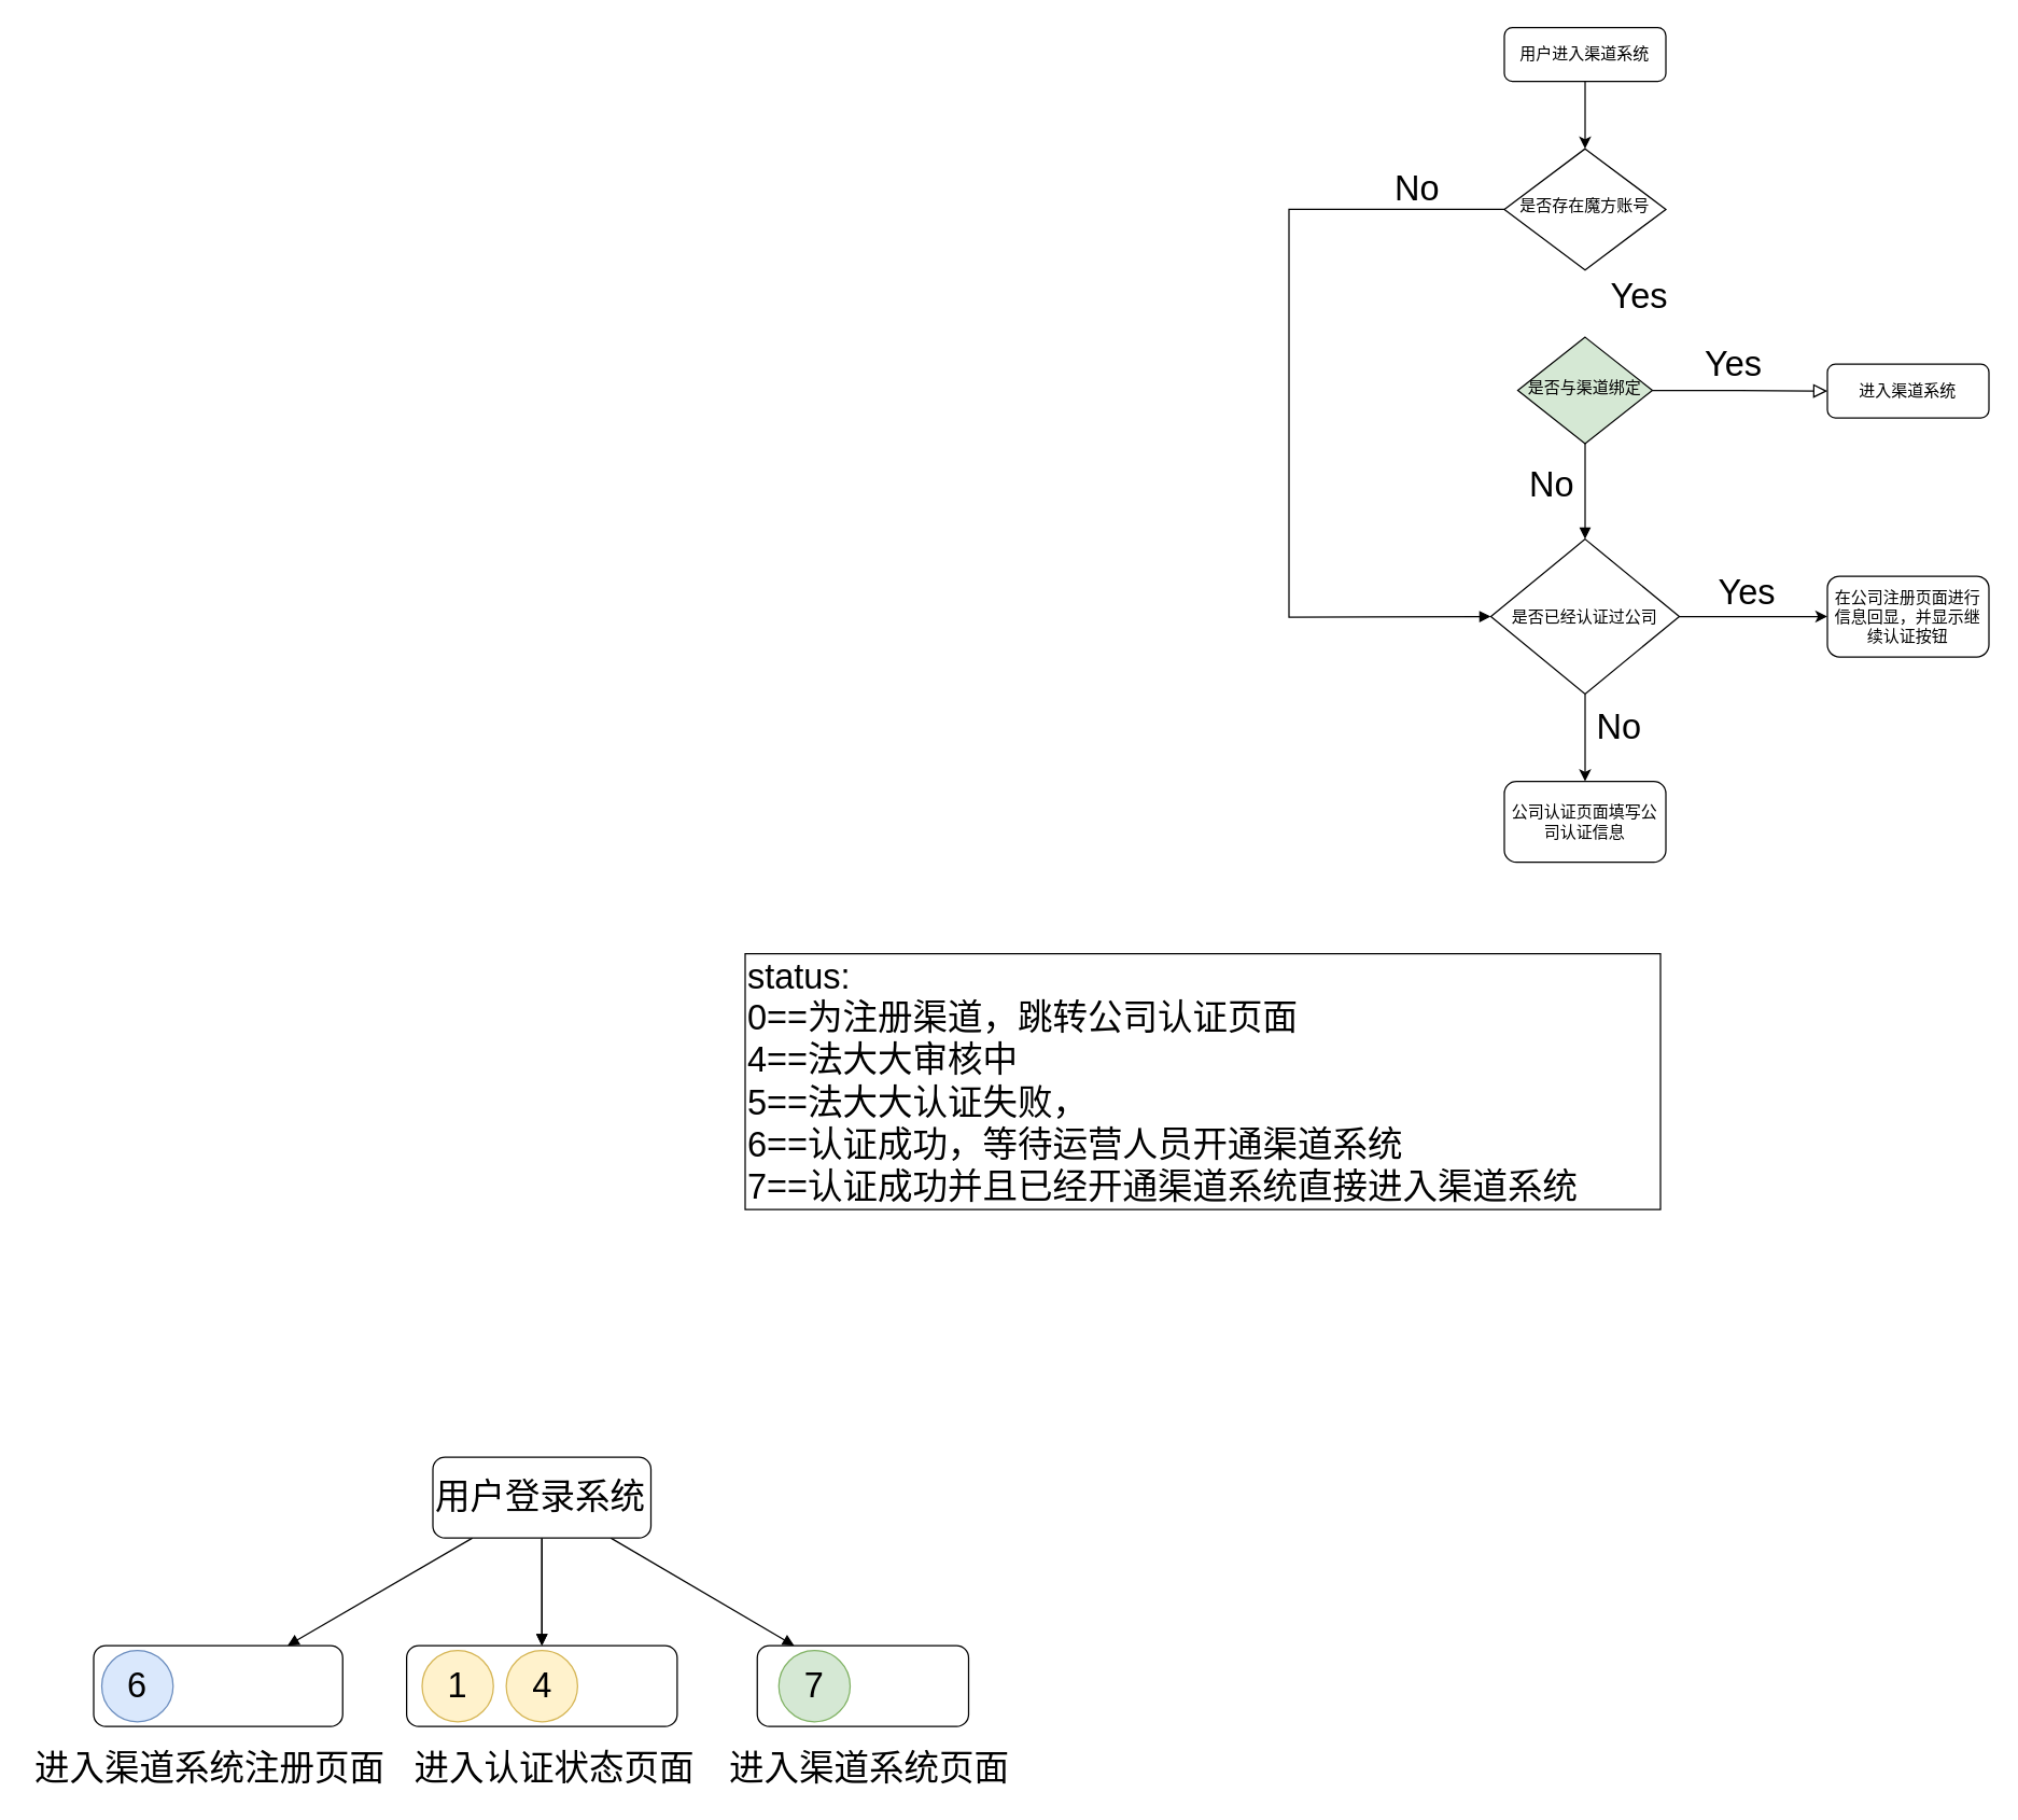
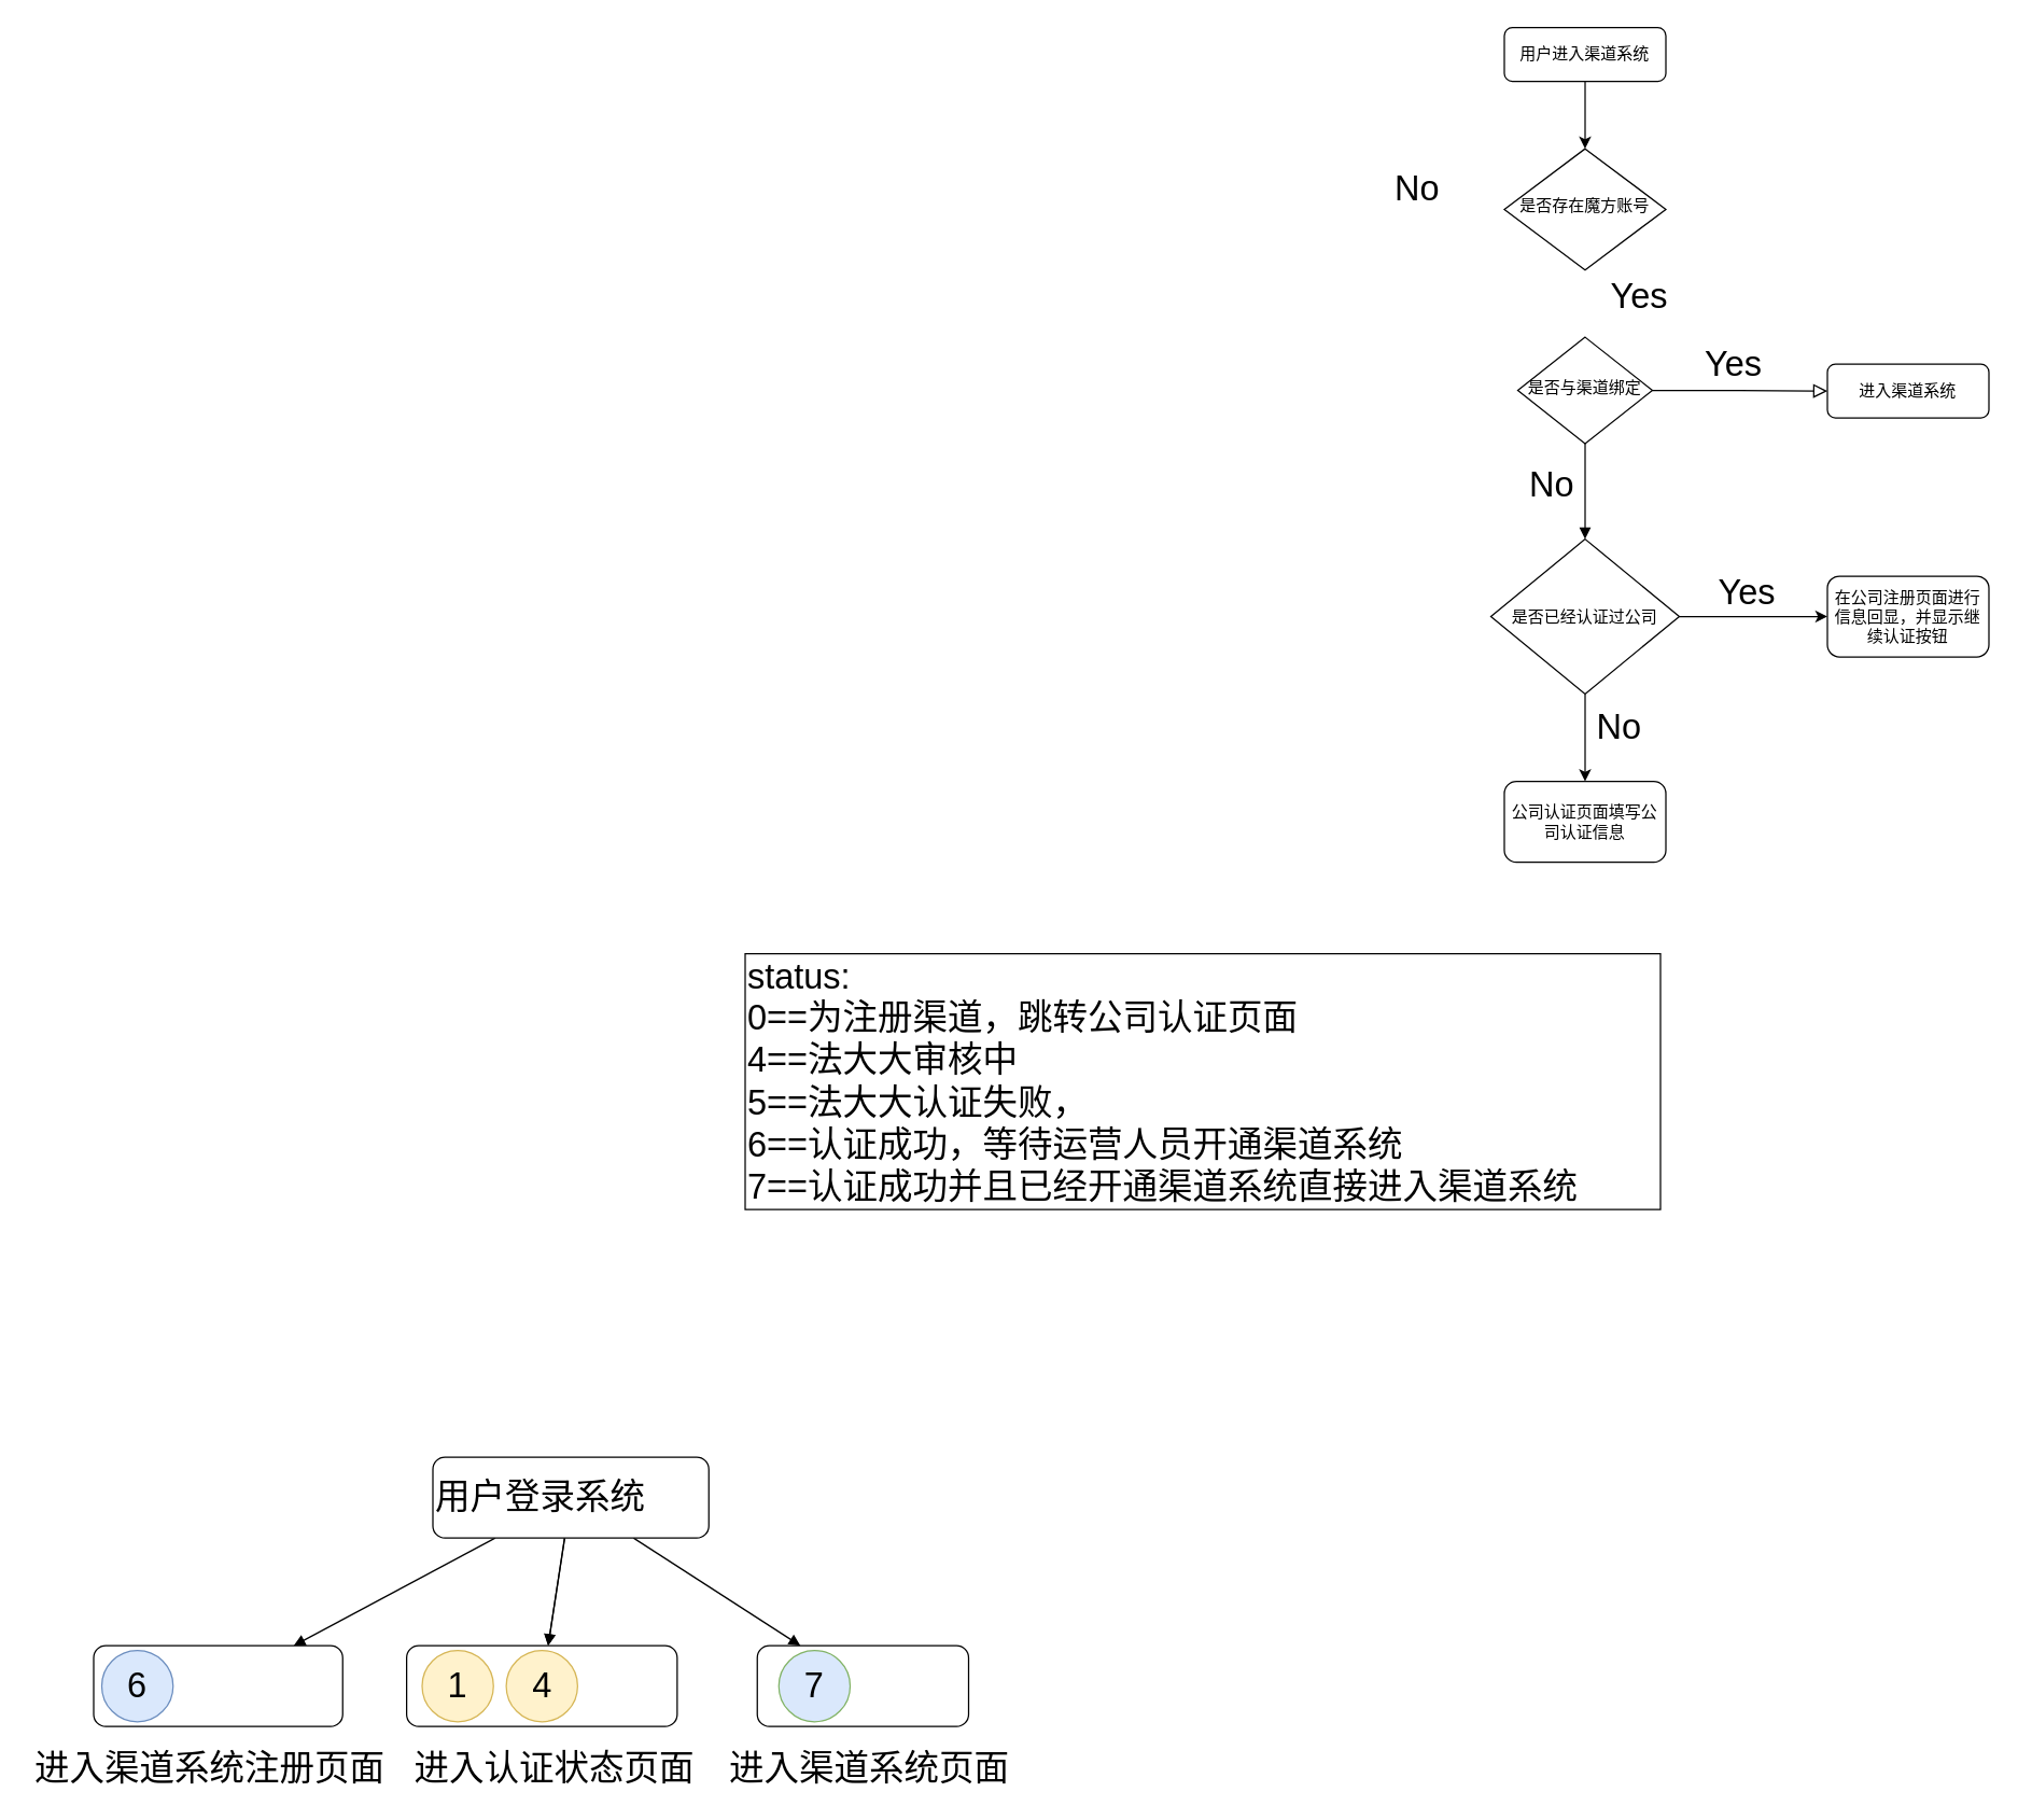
- <mxCell id="6" value="是否与渠道绑定" style="rhombus;whiteSpace=wrap;html=1;shadow=0;fontFamily=Helvetica;fontSize=12;align=center;strokeWidth=1;spacing=6;spacingTop=-4;fillColor=#d5e8d4;" parent="1" vertex="1"><mxGeometry x="1127" y="250" width="100" height="79" as="geometry" /></mxCell>
+ <mxCell id="6" value="是否与渠道绑定" style="rhombus;whiteSpace=wrap;html=1;shadow=0;fontFamily=Helvetica;fontSize=12;align=center;strokeWidth=1;spacing=6;spacingTop=-4;" parent="1" vertex="1"><mxGeometry x="1127" y="250" width="100" height="79" as="geometry" /></mxCell>
- <mxCell id="2" style="edgeStyle=none;rounded=0;orthogonalLoop=1;jettySize=auto;html=1;exitX=0;exitY=0.5;exitDx=0;exitDy=0;entryX=0;entryY=0.5;entryDx=0;entryDy=0;endArrow=block;endFill=1;fontSize=26;" parent="1" source="3" target="10" edge="1"><mxGeometry relative="1" as="geometry"><Array as="points"><mxPoint y="155" x="957" /><mxPoint y="458" x="957" /></Array></mxGeometry></mxCell>
- <mxCell id="26" value="用户登录系统" style="rounded=1;whiteSpace=wrap;html=1;fontSize=26;align=left;" parent="1" vertex="1"><mxGeometry x="321" y="1082" width="162" height="60" as="geometry" /></mxCell>
+ <mxCell id="26" value="用户登录系统" style="rounded=1;whiteSpace=wrap;html=1;fontSize=26;align=left;" parent="1" vertex="1"><mxGeometry x="321" y="1082" width="205" height="60" as="geometry" /></mxCell>
- <mxCell id="30" value="7" style="ellipse;whiteSpace=wrap;html=1;aspect=fixed;rounded=0;fontSize=26;align=center;fillColor=#d5e8d4;strokeColor=#82b366;" parent="1" vertex="1"><mxGeometry x="578" y="1225.5" width="53" height="53" as="geometry" /></mxCell>
+ <mxCell id="30" value="7" style="ellipse;whiteSpace=wrap;html=1;aspect=fixed;rounded=0;fontSize=26;align=center;fillColor=#dae8fc;strokeColor=#82b366;" parent="1" vertex="1"><mxGeometry x="578" y="1225.5" width="53" height="53" as="geometry" /></mxCell>
